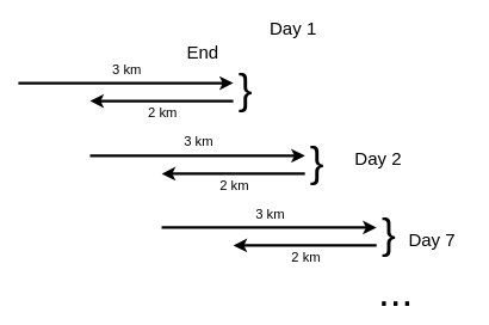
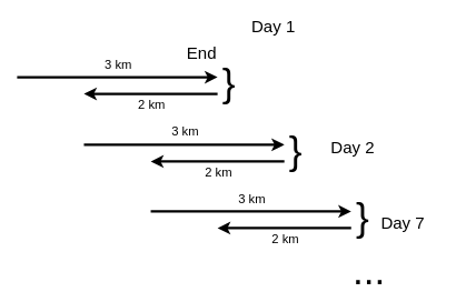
- <mxCell id="2" value="&lt;span style=&quot;font-size: 20px&quot;&gt;End&lt;/span&gt;" style="text;html=1;align=right;verticalAlign=middle;resizable=0;points=[];autosize=1;strokeColor=none;fillColor=none;" vertex="1" parent="1"><mxGeometry x="195" y="47" width="50" height="20" as="geometry" /></mxCell>
+ <mxCell id="2" value="&lt;span style=&quot;font-size: 20px&quot;&gt;End&lt;/span&gt;" style="text;html=1;align=right;verticalAlign=middle;resizable=0;points=[];autosize=1;strokeColor=none;fillColor=none;" vertex="1" parent="1"><mxGeometry x="210" y="52" width="50" height="20" as="geometry" /></mxCell>
